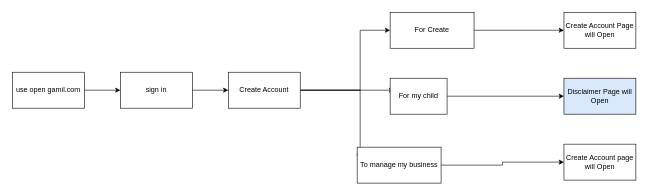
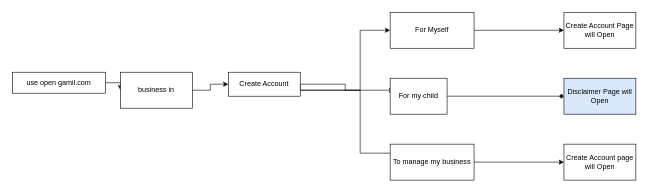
- <mxCell id="11" value="For Create" style="rounded=0;whiteSpace=wrap;html=1;" vertex="1" parent="1"><mxGeometry x="650" y="20" width="140" height="60" as="geometry" /></mxCell>
+ <mxCell id="11" value="For Myself" style="rounded=0;whiteSpace=wrap;html=1;" vertex="1" parent="1"><mxGeometry x="650" y="20" width="140" height="60" as="geometry" /></mxCell>
- <mxCell id="3" value="use open gamil.com" style="rounded=0;whiteSpace=wrap;html=1;" vertex="1" parent="1"><mxGeometry x="20" y="120" width="120" height="60" as="geometry" /></mxCell>
+ <mxCell id="3" value="use open gamil.com" style="rounded=0;whiteSpace=wrap;html=1;" vertex="1" parent="1"><mxGeometry x="20" y="120" width="155" height="35" as="geometry" /></mxCell>
- <mxCell id="5" value="sign in" style="rounded=0;whiteSpace=wrap;html=1;" vertex="1" parent="1"><mxGeometry x="200" y="120" width="120" height="60" as="geometry" /></mxCell>
+ <mxCell id="5" value="business in" style="rounded=0;whiteSpace=wrap;html=1;" vertex="1" parent="1"><mxGeometry x="200" y="120" width="120" height="60" as="geometry" /></mxCell>
- <mxCell id="9" value="Create Account" style="rounded=0;whiteSpace=wrap;html=1;" vertex="1" parent="1"><mxGeometry x="380" y="120" width="120" height="60" as="geometry" /></mxCell>
+ <mxCell id="9" value="Create Account" style="rounded=0;whiteSpace=wrap;html=1;" vertex="1" parent="1"><mxGeometry x="380" y="120" width="120" height="40" as="geometry" /></mxCell>
- <mxCell id="12" style="edgeStyle=orthogonalEdgeStyle;rounded=0;orthogonalLoop=1;jettySize=auto;html=1;entryX=0;entryY=0.5;entryDx=0;entryDy=0;" edge="1" parent="1" source="13" target="17"><mxGeometry relative="1" as="geometry" /></mxCell>
+ <mxCell id="12" style="edgeStyle=orthogonalEdgeStyle;rounded=0;orthogonalLoop=1;jettySize=auto;html=1;entryX=0;entryY=0.5;entryDx=0;entryDy=0;endArrow=diamond;" edge="1" parent="1" source="13" target="17"><mxGeometry relative="1" as="geometry" /></mxCell>
- <mxCell id="15" value="To manage my business" style="rounded=0;whiteSpace=wrap;html=1;" vertex="1" parent="1"><mxGeometry x="595" y="245" width="140" height="60" as="geometry" /></mxCell>
+ <mxCell id="15" value="To manage my business" style="rounded=0;whiteSpace=wrap;html=1;" vertex="1" parent="1"><mxGeometry x="650" y="240" width="140" height="60" as="geometry" /></mxCell>
